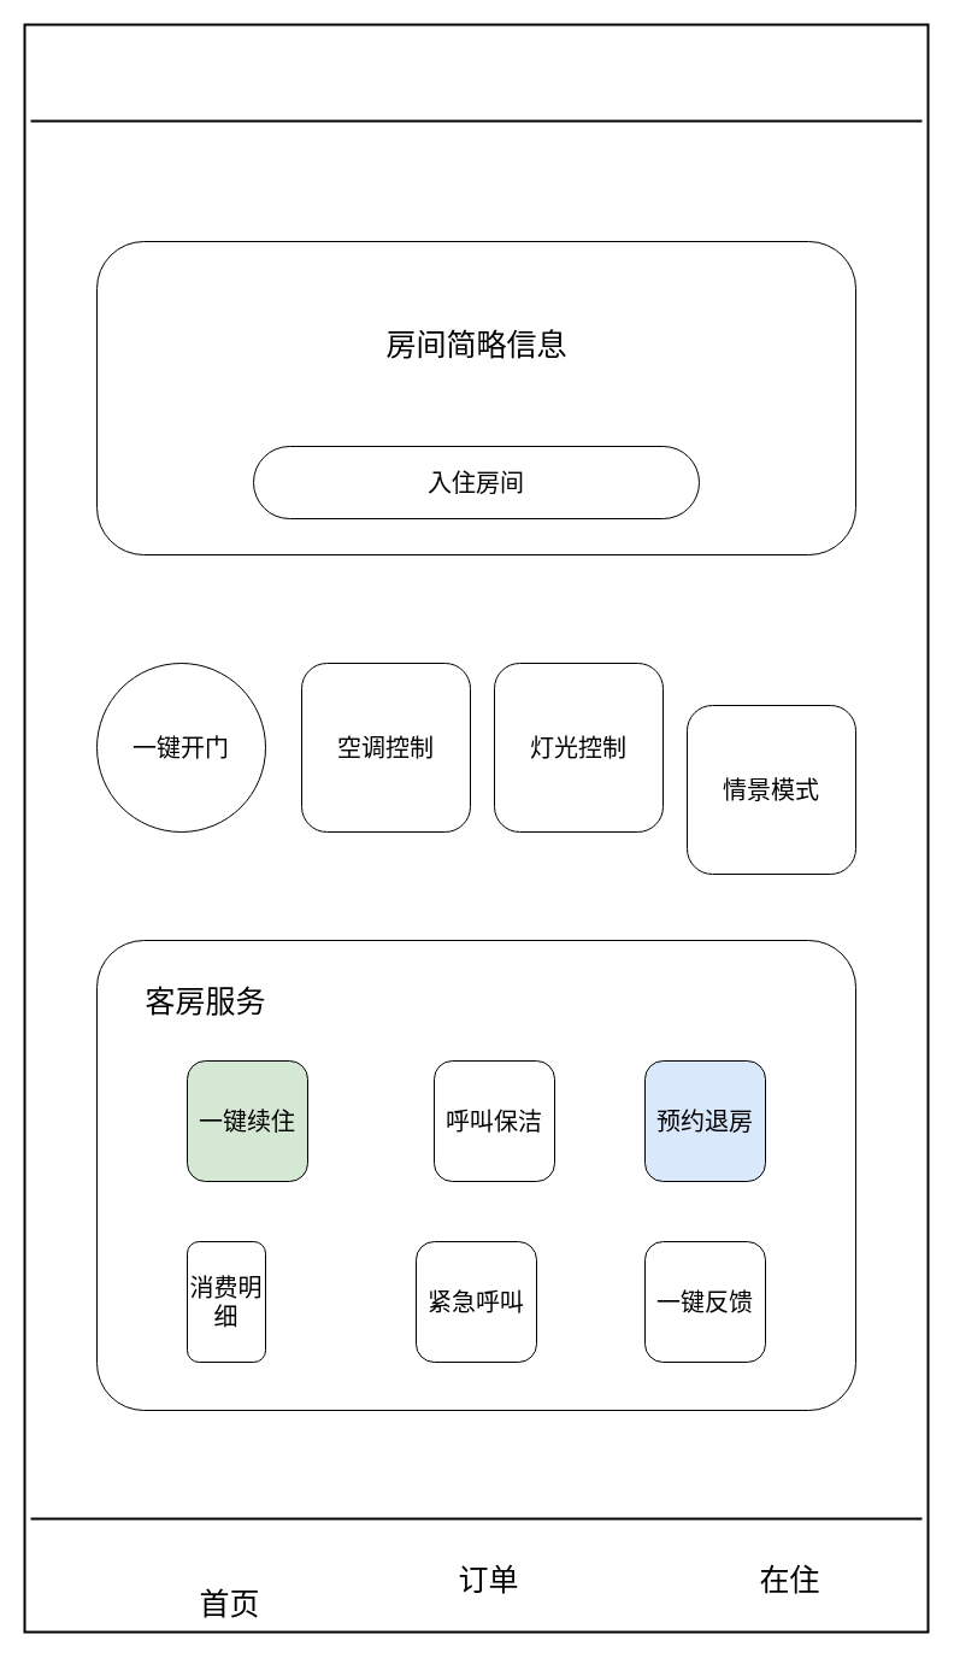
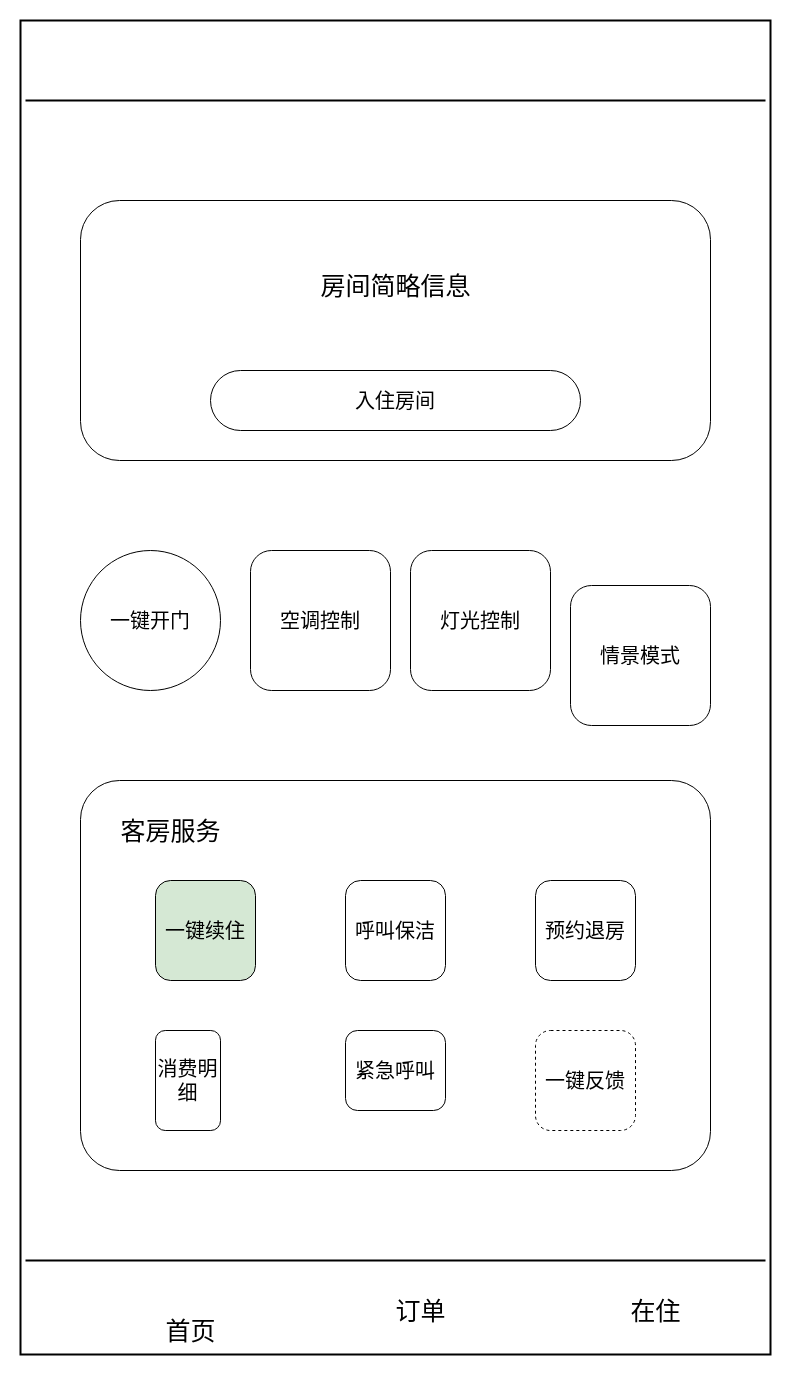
- <mxCell id="18" value="&lt;span style=&quot;font-size: 20px&quot;&gt;呼叫保洁&lt;/span&gt;" style="rounded=1;whiteSpace=wrap;html=1;" parent="1" vertex="1"><mxGeometry x="360" y="880" width="100" height="100" as="geometry" /></mxCell>
+ <mxCell id="18" value="&lt;span style=&quot;font-size: 20px&quot;&gt;呼叫保洁&lt;/span&gt;" style="rounded=1;whiteSpace=wrap;html=1;" parent="1" vertex="1"><mxGeometry x="345" y="880" width="100" height="100" as="geometry" /></mxCell>
- <mxCell id="19" value="&lt;span style=&quot;font-size: 20px&quot;&gt;预约退房&lt;/span&gt;" style="rounded=1;whiteSpace=wrap;html=1;fillColor=#dae8fc;" parent="1" vertex="1"><mxGeometry x="535" y="880" width="100" height="100" as="geometry" /></mxCell>
+ <mxCell id="19" value="&lt;span style=&quot;font-size: 20px&quot;&gt;预约退房&lt;/span&gt;" style="rounded=1;whiteSpace=wrap;html=1;" parent="1" vertex="1"><mxGeometry x="535" y="880" width="100" height="100" as="geometry" /></mxCell>
- <mxCell id="21" value="&lt;span style=&quot;font-size: 20px&quot;&gt;紧急呼叫&lt;/span&gt;" style="rounded=1;whiteSpace=wrap;html=1;" parent="1" vertex="1"><mxGeometry x="345" y="1030" width="100" height="100" as="geometry" /></mxCell>
+ <mxCell id="21" value="&lt;span style=&quot;font-size: 20px&quot;&gt;紧急呼叫&lt;/span&gt;" style="rounded=1;whiteSpace=wrap;html=1;" parent="1" vertex="1"><mxGeometry x="345" y="1030" width="100" height="80" as="geometry" /></mxCell>
- <mxCell id="22" value="&lt;span style=&quot;font-size: 20px&quot;&gt;一键反馈&lt;/span&gt;" style="rounded=1;whiteSpace=wrap;html=1;" parent="1" vertex="1"><mxGeometry x="535" y="1030" width="100" height="100" as="geometry" /></mxCell>
+ <mxCell id="22" value="&lt;span style=&quot;font-size: 20px&quot;&gt;一键反馈&lt;/span&gt;" style="rounded=1;whiteSpace=wrap;html=1;dashed=1;" parent="1" vertex="1"><mxGeometry x="535" y="1030" width="100" height="100" as="geometry" /></mxCell>
- <mxCell id="7" value="&lt;span style=&quot;font-size: 25px&quot;&gt;订单&lt;/span&gt;" style="text;html=1;align=center;verticalAlign=middle;resizable=0;points=[];autosize=1;strokeColor=none;" parent="1" vertex="1"><mxGeometry x="370" y="1300" width="70" height="20" as="geometry" /></mxCell>
+ <mxCell id="7" value="&lt;span style=&quot;font-size: 25px&quot;&gt;订单&lt;/span&gt;" style="text;html=1;align=center;verticalAlign=middle;resizable=0;points=[];autosize=1;strokeColor=none;" parent="1" vertex="1"><mxGeometry x="385" y="1300" width="70" height="20" as="geometry" /></mxCell>
